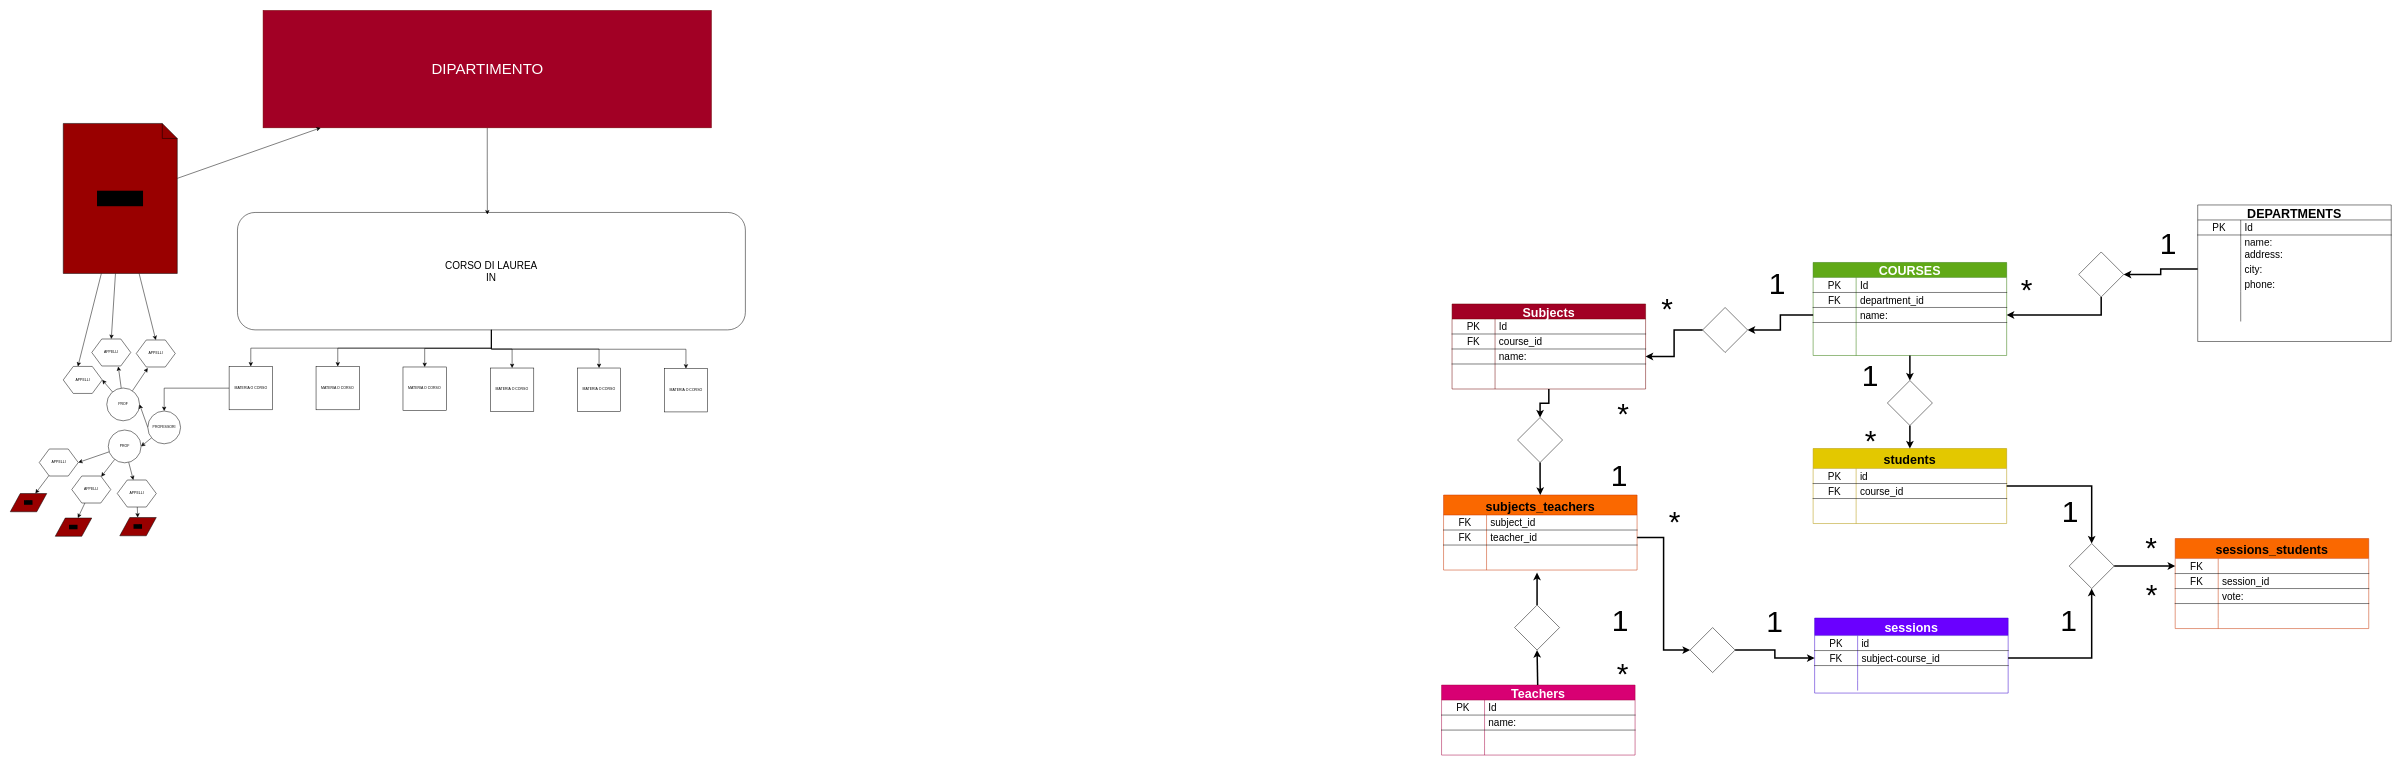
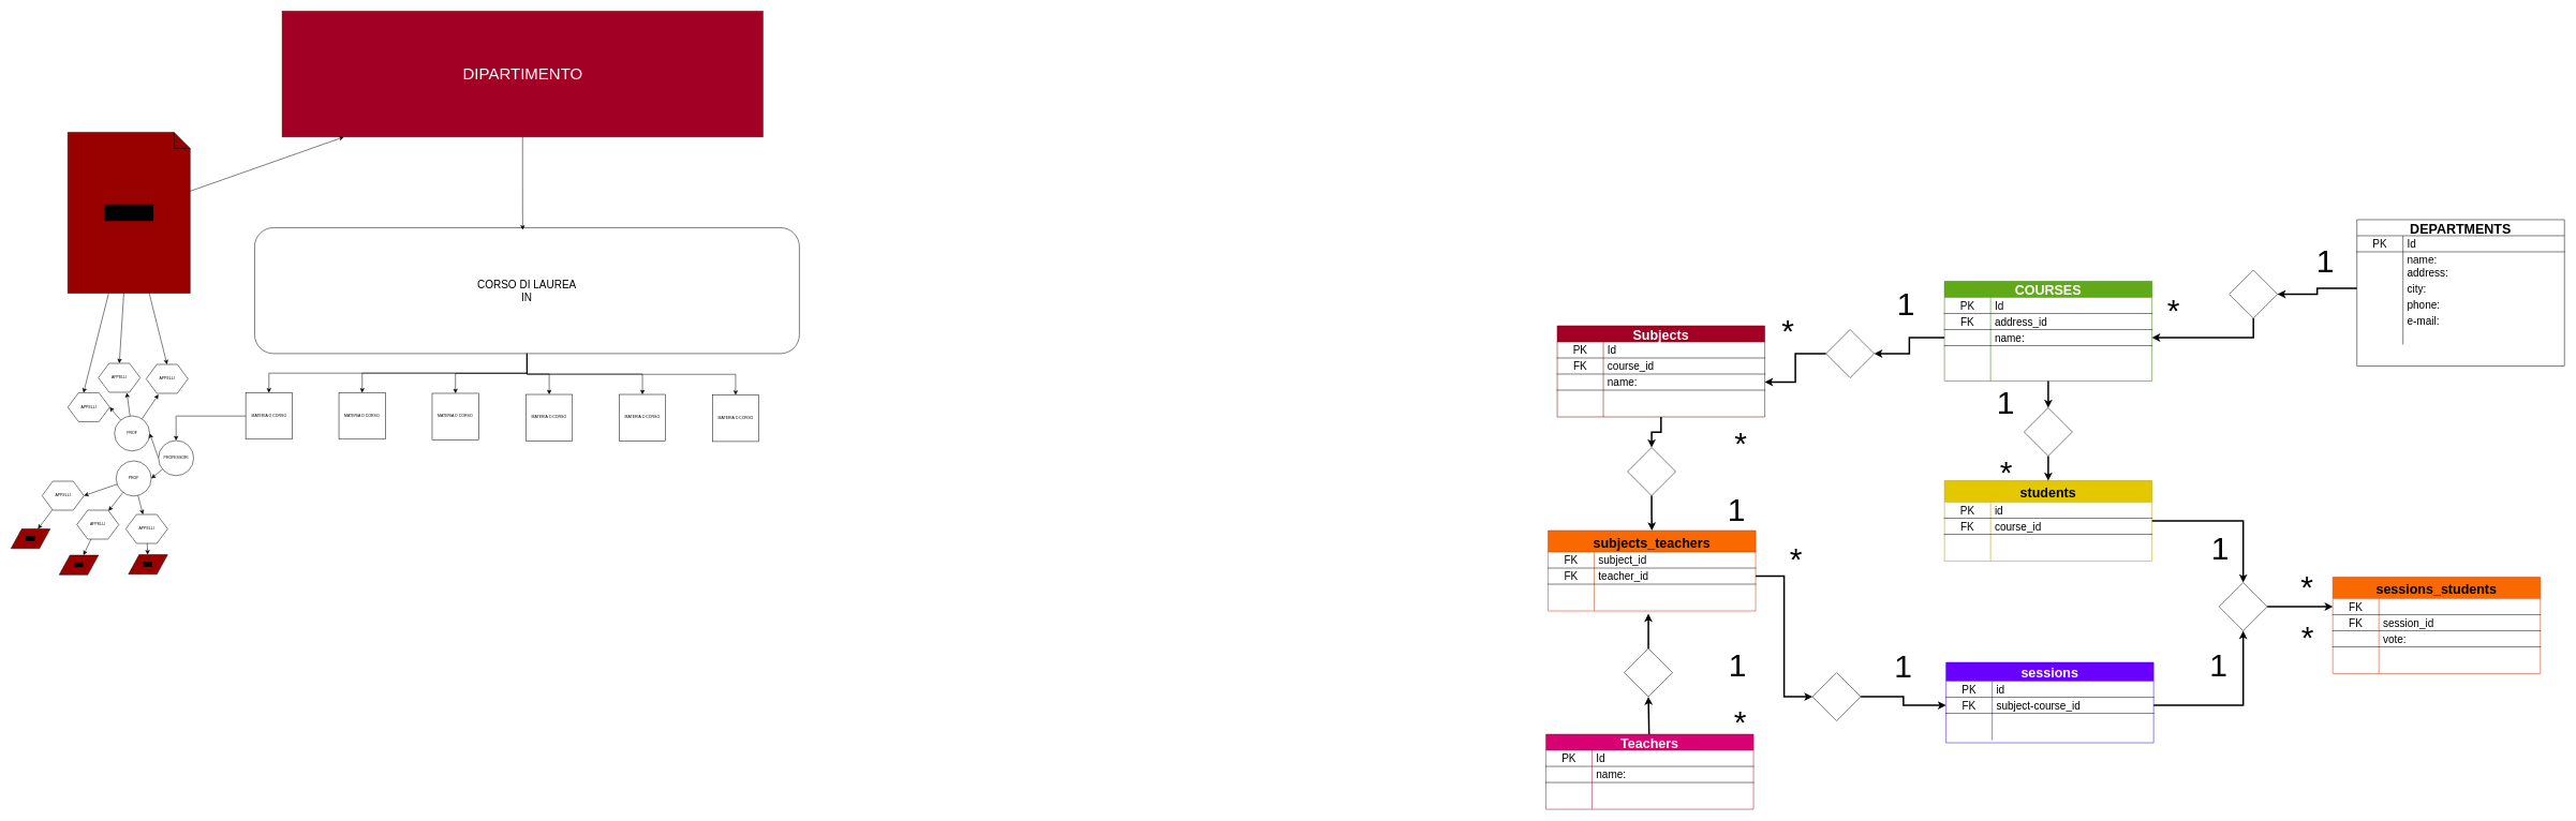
+ <mxCell id="66" value="e-mail:" style="shape=partialRectangle;html=1;whiteSpace=wrap;connectable=0;fillColor=none;top=0;left=0;bottom=0;right=0;align=left;spacingLeft=6;overflow=hidden;labelBackgroundColor=none;labelBorderColor=none;fontColor=#000000;fontSize=20;" vertex="1" parent="64"><mxGeometry x="86" width="301" height="30" as="geometry" /></mxCell>
- <mxCell id="76" value="department_id" style="shape=partialRectangle;html=1;whiteSpace=wrap;connectable=0;fillColor=none;top=0;left=0;bottom=0;right=0;align=left;spacingLeft=6;overflow=hidden;labelBackgroundColor=none;labelBorderColor=none;fontColor=#000000;fontSize=20;" vertex="1" parent="74"><mxGeometry x="86" width="301" height="30" as="geometry" /></mxCell>
+ <mxCell id="76" value="address_id" style="shape=partialRectangle;html=1;whiteSpace=wrap;connectable=0;fillColor=none;top=0;left=0;bottom=0;right=0;align=left;spacingLeft=6;overflow=hidden;labelBackgroundColor=none;labelBorderColor=none;fontColor=#000000;fontSize=20;" vertex="1" parent="74"><mxGeometry x="86" width="301" height="30" as="geometry" /></mxCell>
